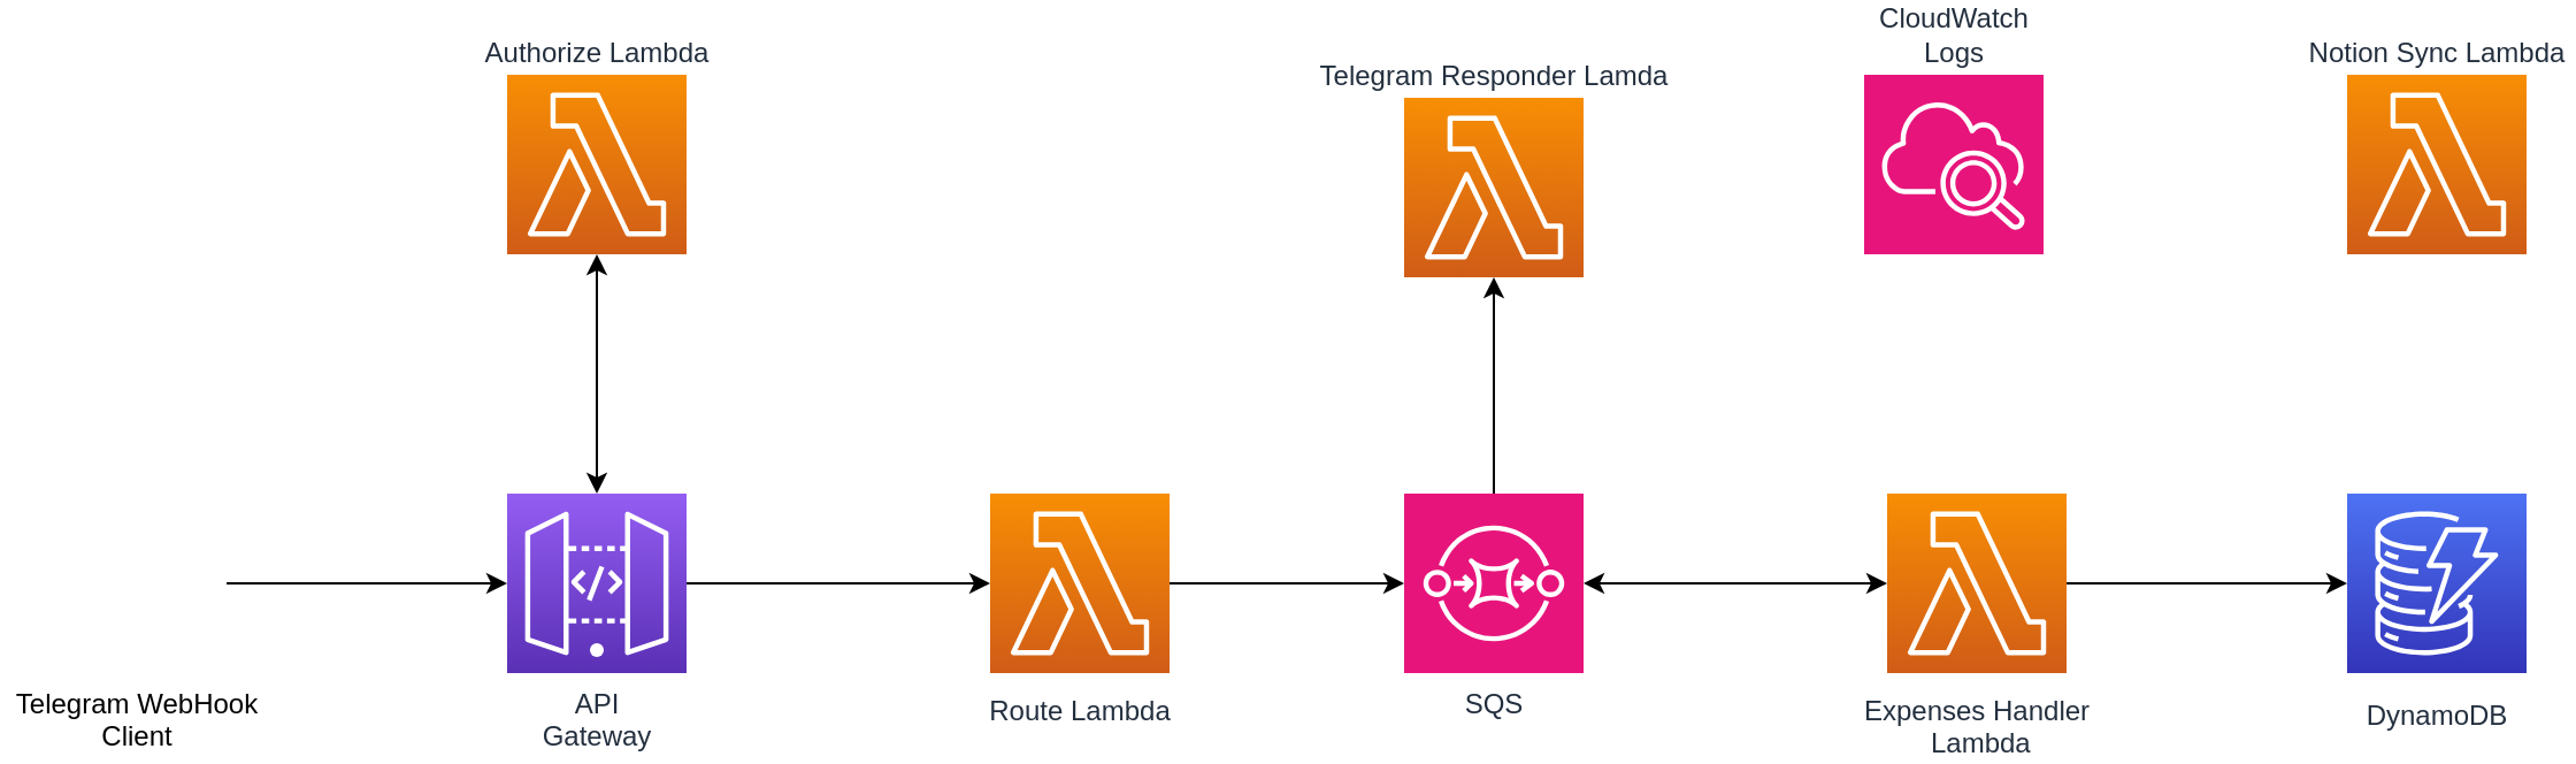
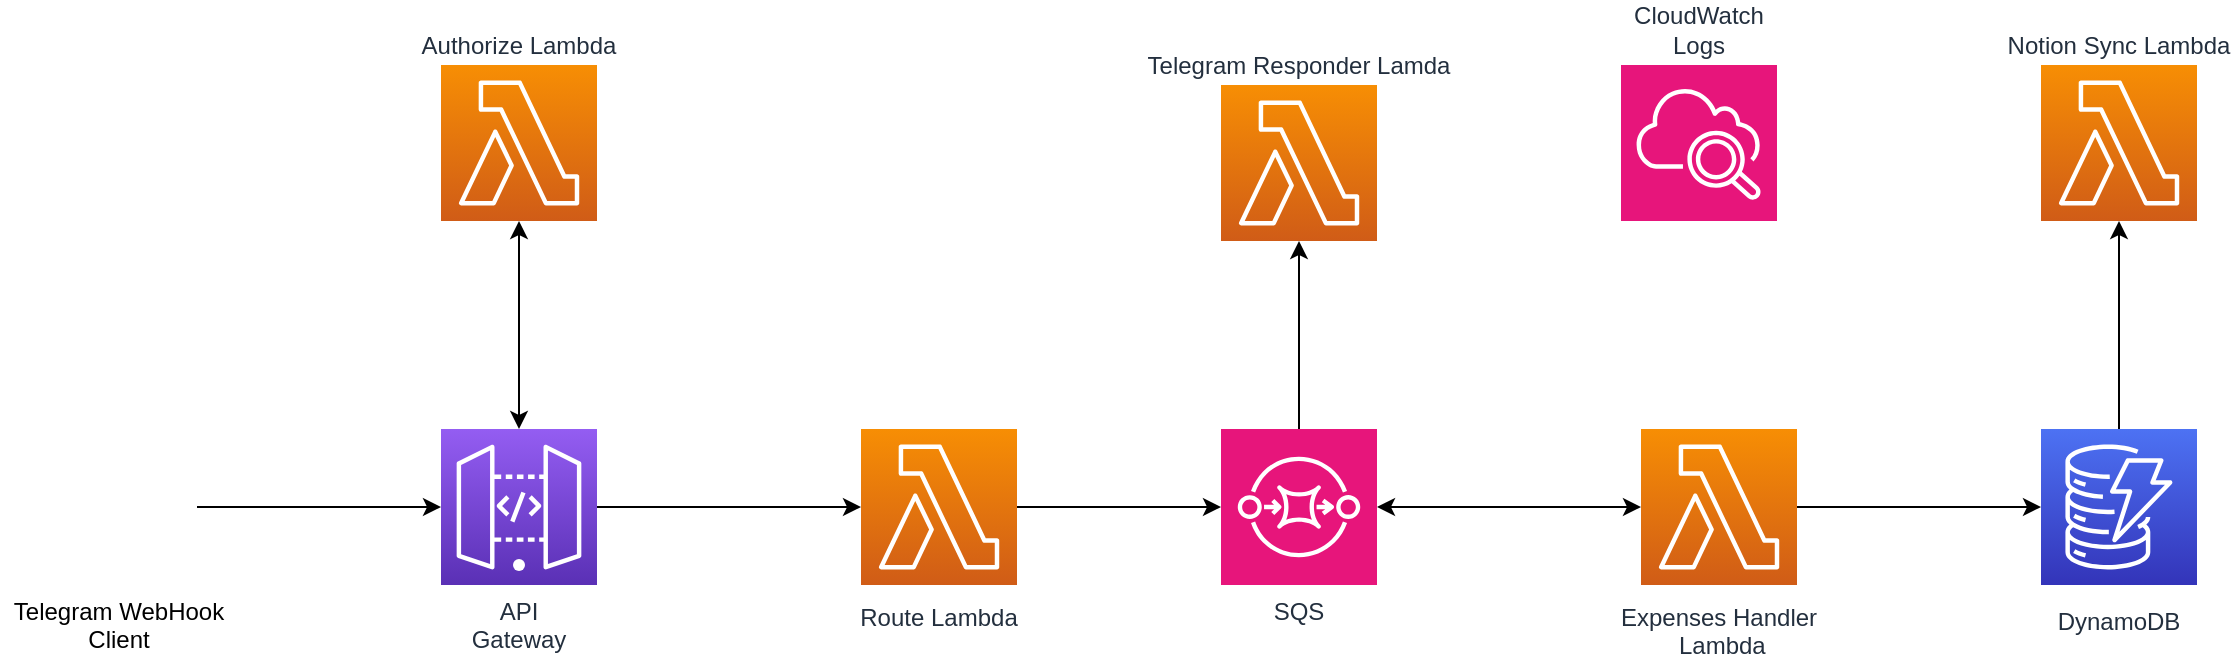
+ <mxCell id="13" style="edgeStyle=orthogonalEdgeStyle;rounded=0;orthogonalLoop=1;jettySize=auto;html=1;" edge="1" parent="1" source="14" target="11"><mxGeometry relative="1" as="geometry" /></mxCell>
